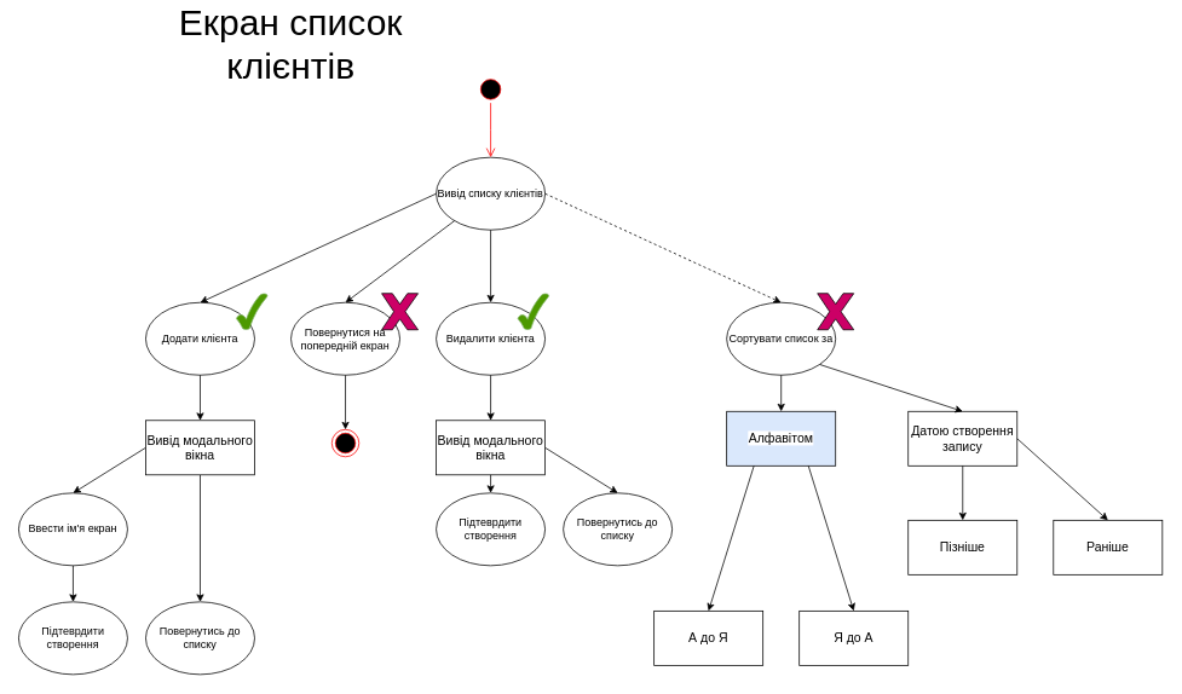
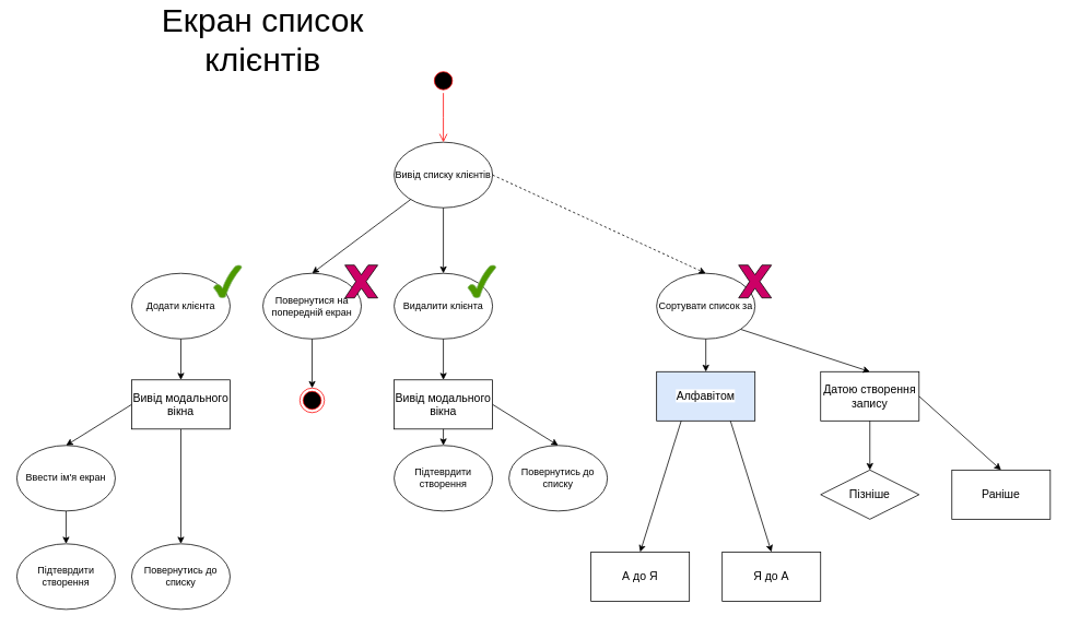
- <mxCell id="6" value="" style="endArrow=classic;html=1;rounded=0;exitX=0;exitY=0.5;exitDx=0;exitDy=0;entryX=0.5;entryY=0;entryDx=0;entryDy=0;" edge="1" parent="1" source="2" target="7"><mxGeometry width="50" height="50" relative="1" as="geometry"><mxPoint x="180" y="380" as="sourcePoint" /><mxPoint x="230" y="330" as="targetPoint" /></mxGeometry></mxCell>
- <mxCell id="32" value="&lt;span style=&quot;font-size: 14px; text-wrap: nowrap; background-color: rgb(255, 255, 255);&quot;&gt;Пізніше&lt;/span&gt;" style="rounded=0;whiteSpace=wrap;html=1;" vertex="1" parent="1"><mxGeometry x="1000" y="570" width="120" height="60" as="geometry" /></mxCell>
+ <mxCell id="32" value="&lt;span style=&quot;font-size: 14px; text-wrap: nowrap; background-color: rgb(255, 255, 255);&quot;&gt;Пізніше&lt;/span&gt;" style="rhombus;whiteSpace=wrap;html=1;" vertex="1" parent="1"><mxGeometry x="1000" y="570" width="120" height="60" as="geometry" /></mxCell>
